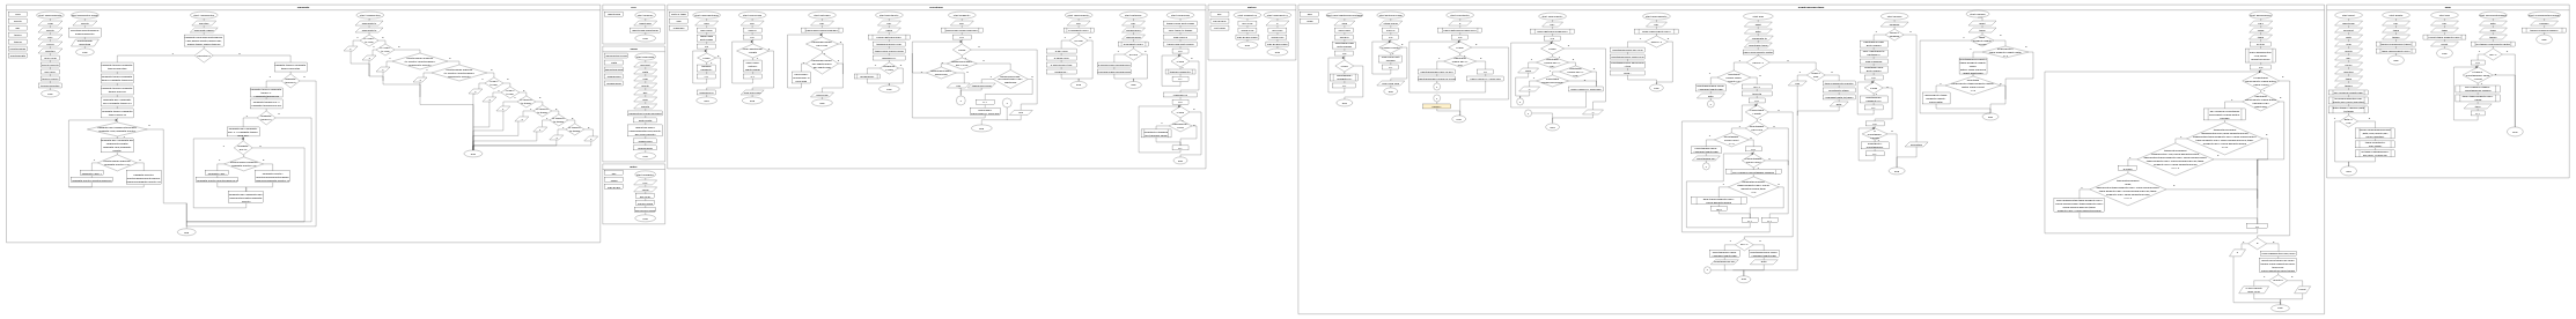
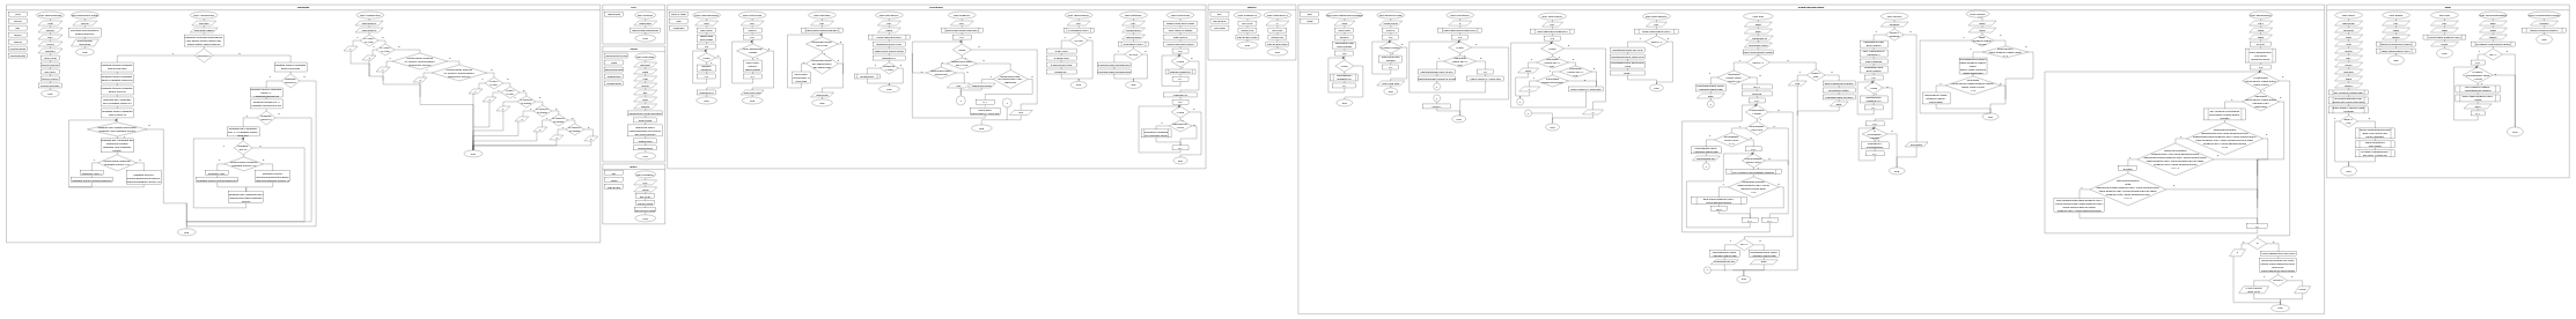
- <mxCell id="604" value="used++" style="rounded=0;whiteSpace=wrap;html=1;fillColor=#fff2cc;" parent="493" vertex="1"><mxGeometry x="540" y="430" width="120" height="20" as="geometry" /></mxCell>
+ <mxCell id="604" value="used++" style="rounded=0;whiteSpace=wrap;html=1;" parent="493" vertex="1"><mxGeometry x="540" y="430" width="120" height="20" as="geometry" /></mxCell>
